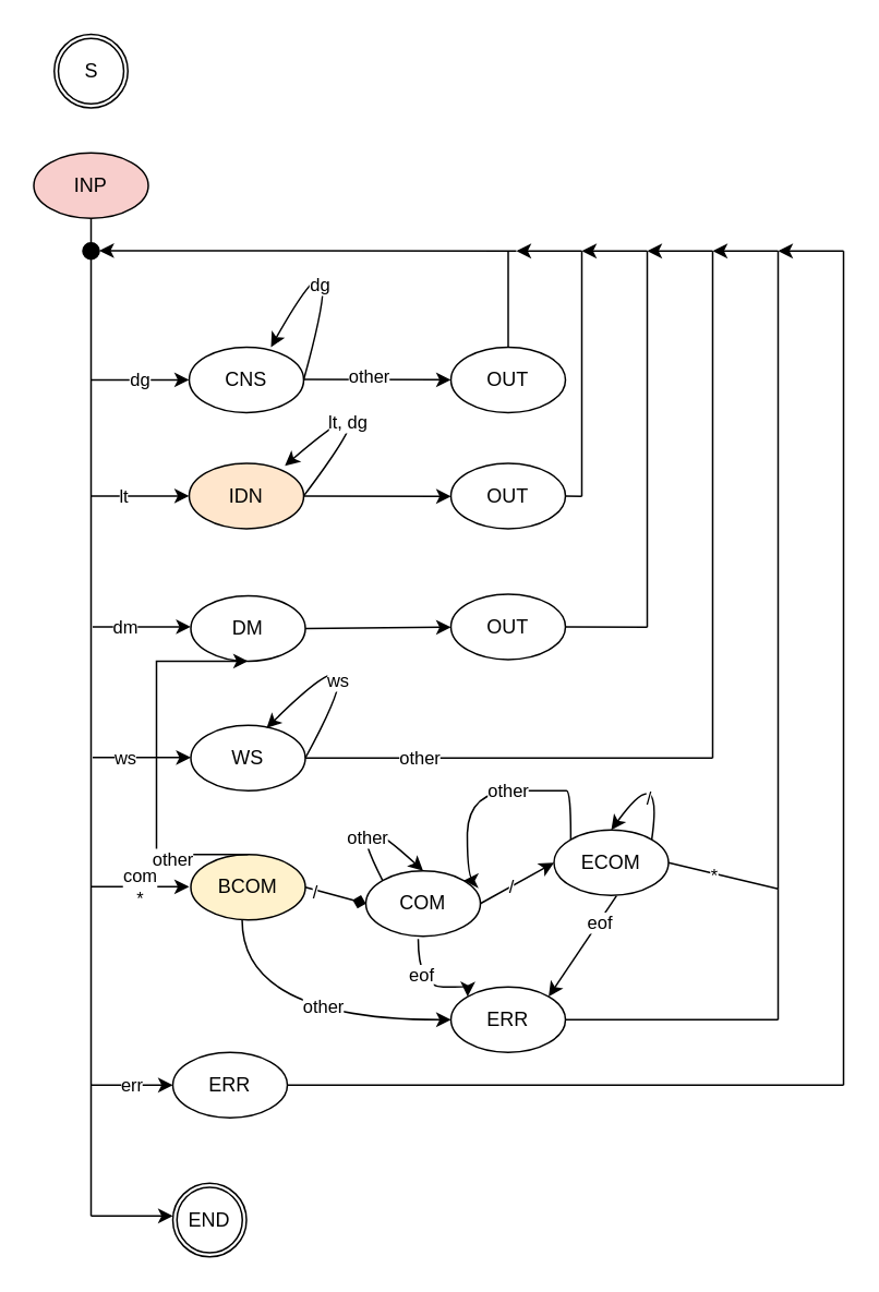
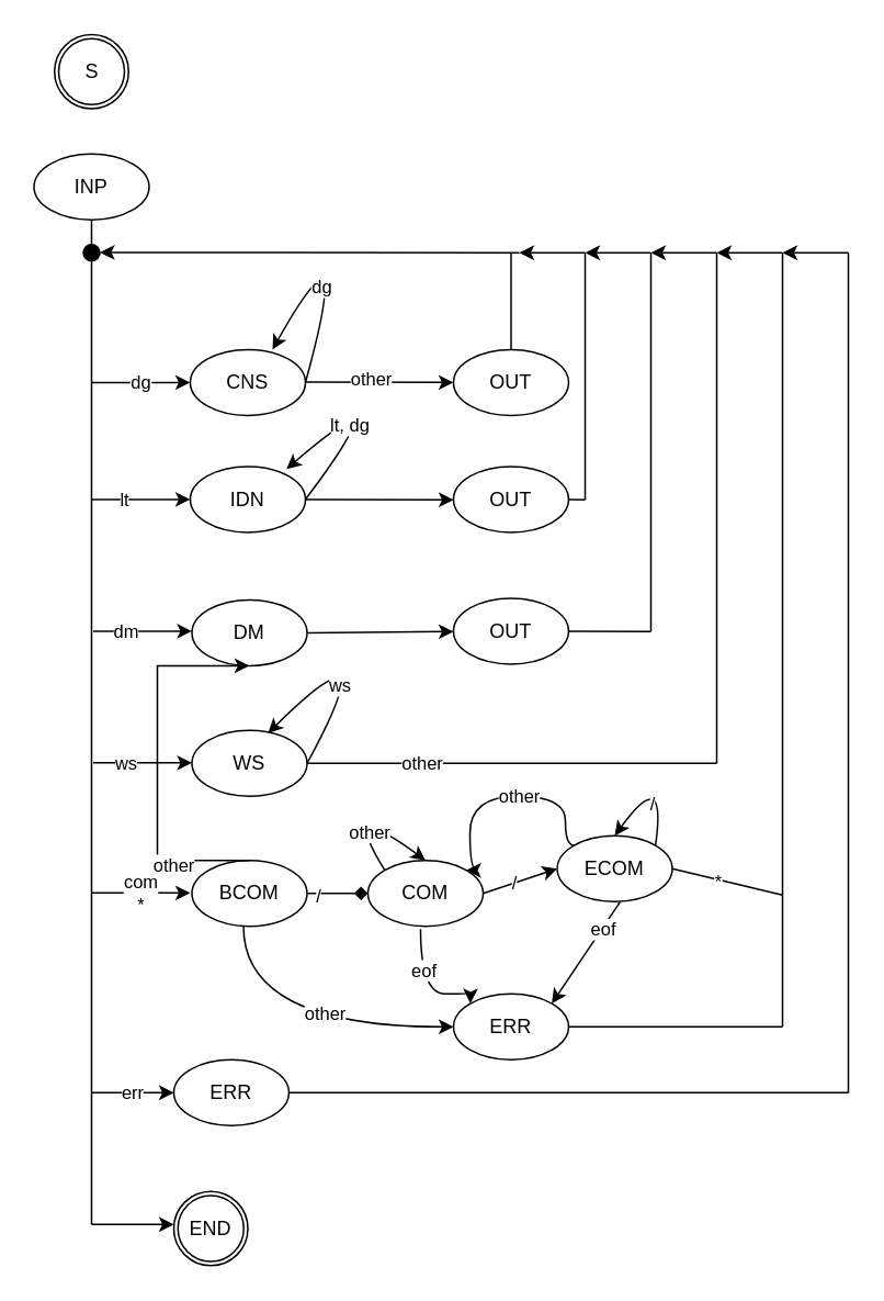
- <mxCell id="4" value="INP" style="ellipse;whiteSpace=wrap;html=1;fillColor=#f8cecc;" vertex="1" parent="1"><mxGeometry x="20" y="93" width="70" height="40" as="geometry" /></mxCell>
+ <mxCell id="4" value="INP" style="ellipse;whiteSpace=wrap;html=1;" vertex="1" parent="1"><mxGeometry x="20" y="93" width="70" height="40" as="geometry" /></mxCell>
- <mxCell id="19" value="IDN" style="ellipse;whiteSpace=wrap;html=1;fillColor=#ffe6cc;" vertex="1" parent="1"><mxGeometry x="115" y="282.76" width="70" height="40" as="geometry" /></mxCell>
+ <mxCell id="19" value="IDN" style="ellipse;whiteSpace=wrap;html=1;" vertex="1" parent="1"><mxGeometry x="115" y="282.76" width="70" height="40" as="geometry" /></mxCell>
- <mxCell id="44" value="BCOM" style="ellipse;whiteSpace=wrap;html=1;fillColor=#fff2cc;" vertex="1" parent="1"><mxGeometry x="116" y="522" width="70" height="40" as="geometry" /></mxCell>
+ <mxCell id="44" value="BCOM" style="ellipse;whiteSpace=wrap;html=1;" vertex="1" parent="1"><mxGeometry x="116" y="522" width="70" height="40" as="geometry" /></mxCell>
- <mxCell id="48" value="COM" style="ellipse;whiteSpace=wrap;html=1;" vertex="1" parent="1"><mxGeometry x="223" y="532" width="70" height="40" as="geometry" /></mxCell>
+ <mxCell id="48" value="COM" style="ellipse;whiteSpace=wrap;html=1;" vertex="1" parent="1"><mxGeometry x="223" y="522" width="70" height="40" as="geometry" /></mxCell>
